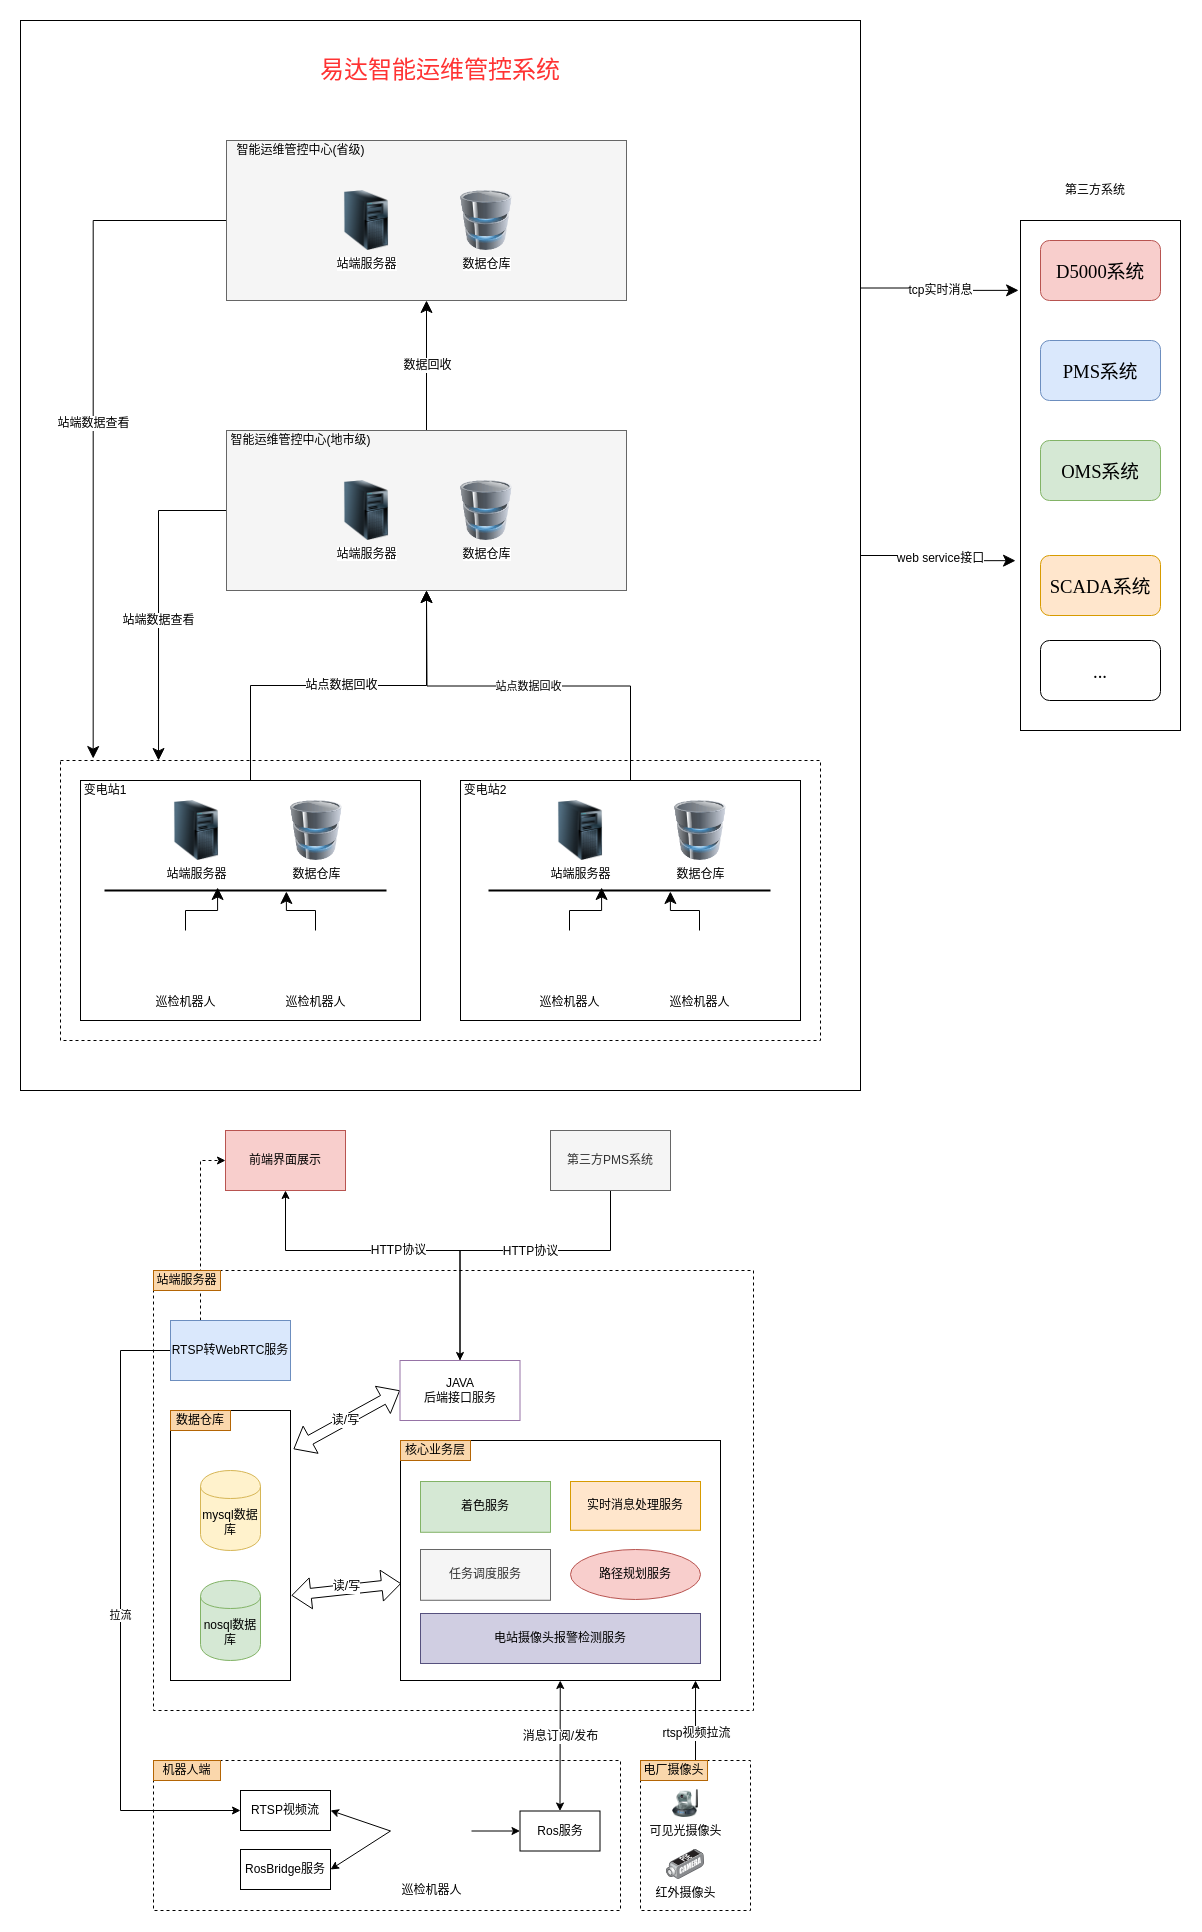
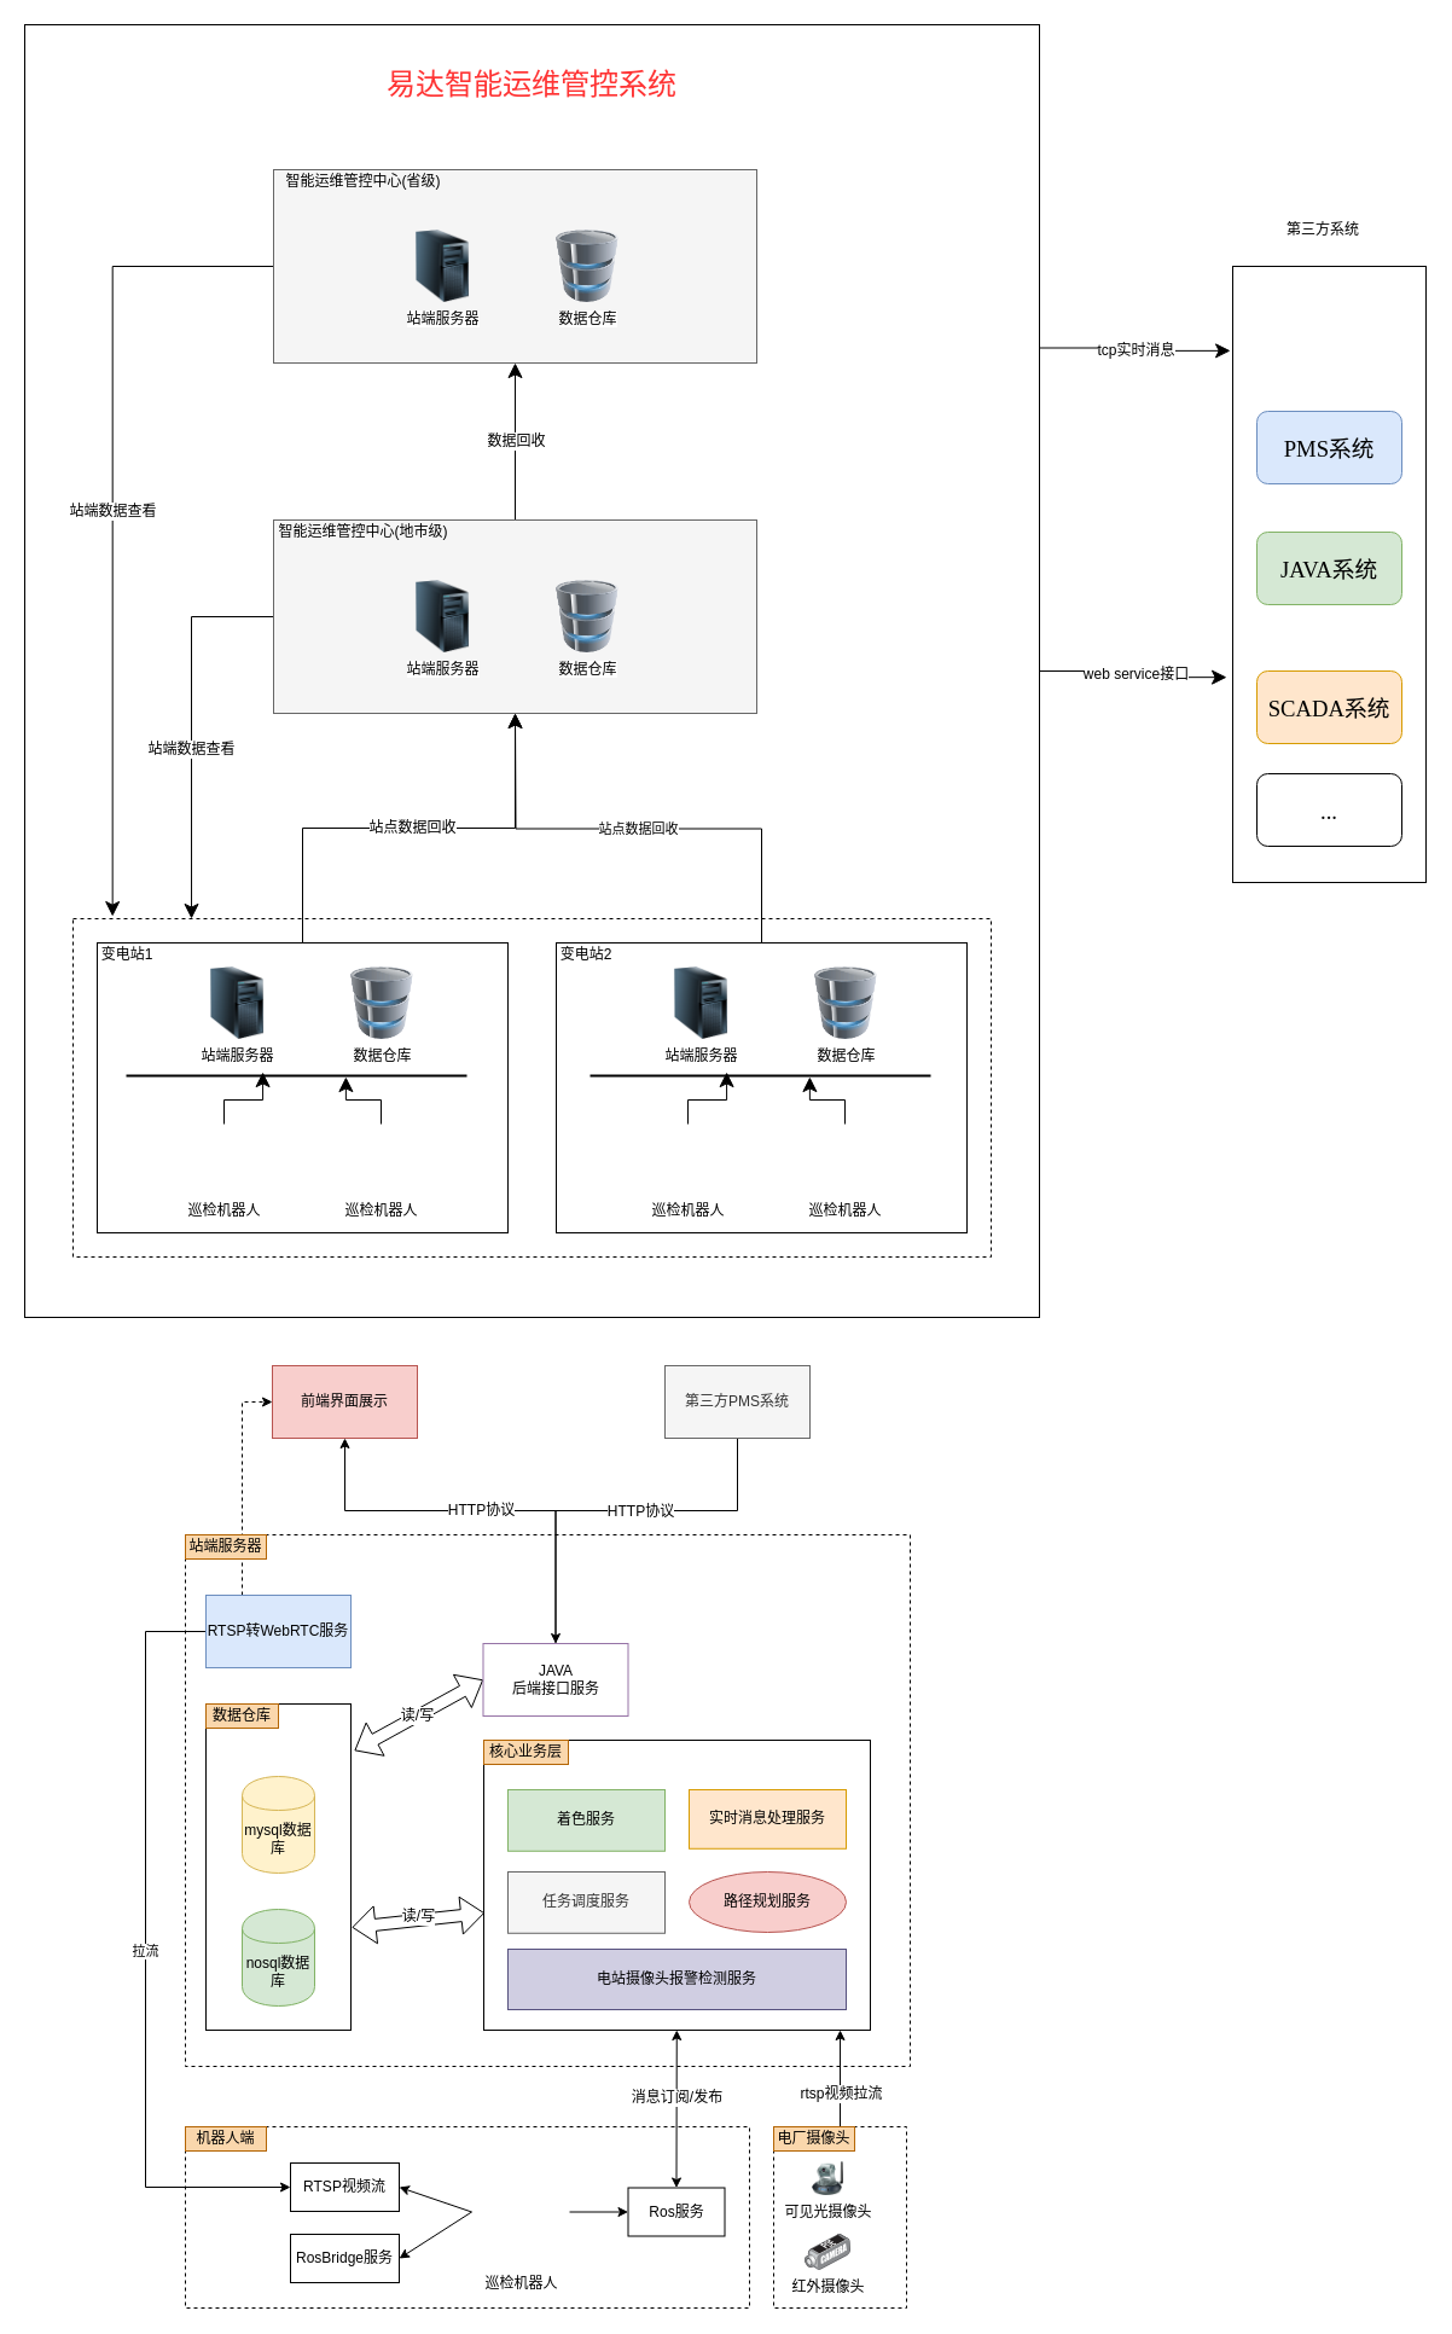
- <mxCell id="44" value="&lt;span lang=&quot;EN-US&quot; style=&quot;color: rgb(0 , 0 , 0) ; white-space: normal ; font-size: 14pt ; font-family: &amp;#34;tim&amp;#34; , serif&quot;&gt;D5000系统&lt;/span&gt;&lt;span style=&quot;color: rgb(0 , 0 , 0) ; font-size: medium ; white-space: normal&quot;&gt;&lt;/span&gt;" style="rounded=1;whiteSpace=wrap;html=1;fontSize=24;fillColor=#f8cecc;strokeColor=#b85450;" parent="1" vertex="1"><mxGeometry x="1040" y="240" width="120" height="60" as="geometry" /></mxCell>
- <mxCell id="46" value="&lt;span lang=&quot;EN-US&quot; style=&quot;color: rgb(0 , 0 , 0) ; white-space: normal ; font-size: 14pt ; font-family: &amp;#34;tim&amp;#34; , serif&quot;&gt;&lt;span lang=&quot;EN-US&quot; style=&quot;font-size: 14pt&quot;&gt;OMS&lt;/span&gt;&lt;span style=&quot;font-size: medium&quot;&gt;&lt;/span&gt;系统&lt;/span&gt;&lt;span style=&quot;color: rgb(0 , 0 , 0) ; font-size: medium ; white-space: normal&quot;&gt;&lt;/span&gt;" style="rounded=1;whiteSpace=wrap;html=1;fontSize=24;fillColor=#d5e8d4;strokeColor=#82b366;" parent="1" vertex="1"><mxGeometry x="1040" y="440" width="120" height="60" as="geometry" /></mxCell>
+ <mxCell id="46" value="&lt;span lang=&quot;EN-US&quot; style=&quot;color: rgb(0 , 0 , 0) ; white-space: normal ; font-size: 14pt ; font-family: &amp;#34;tim&amp;#34; , serif&quot;&gt;&lt;span lang=&quot;EN-US&quot; style=&quot;font-size: 14pt&quot;&gt;JAVA&lt;/span&gt;&lt;span style=&quot;font-size: medium&quot;&gt;&lt;/span&gt;系统&lt;/span&gt;&lt;span style=&quot;color: rgb(0 , 0 , 0) ; font-size: medium ; white-space: normal&quot;&gt;&lt;/span&gt;" style="rounded=1;whiteSpace=wrap;html=1;fontSize=24;fillColor=#d5e8d4;strokeColor=#82b366;" parent="1" vertex="1"><mxGeometry x="1040" y="440" width="120" height="60" as="geometry" /></mxCell>
